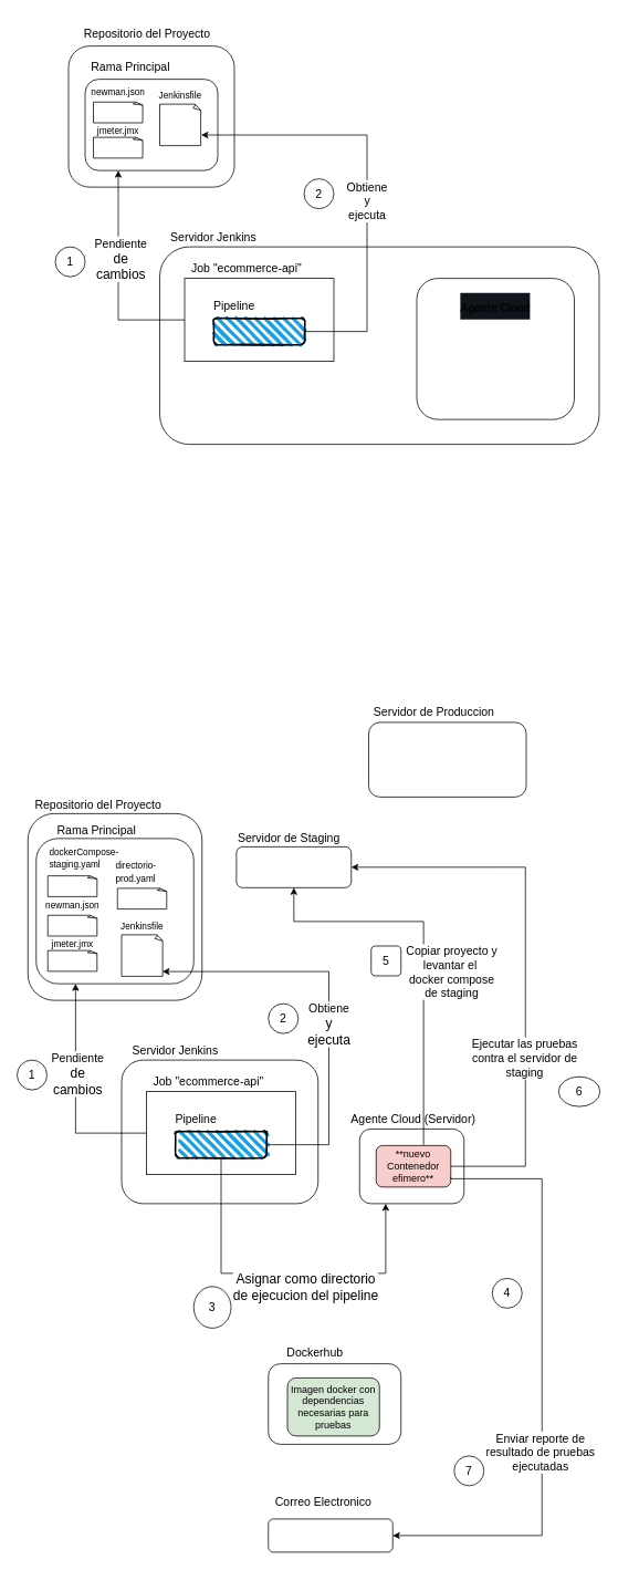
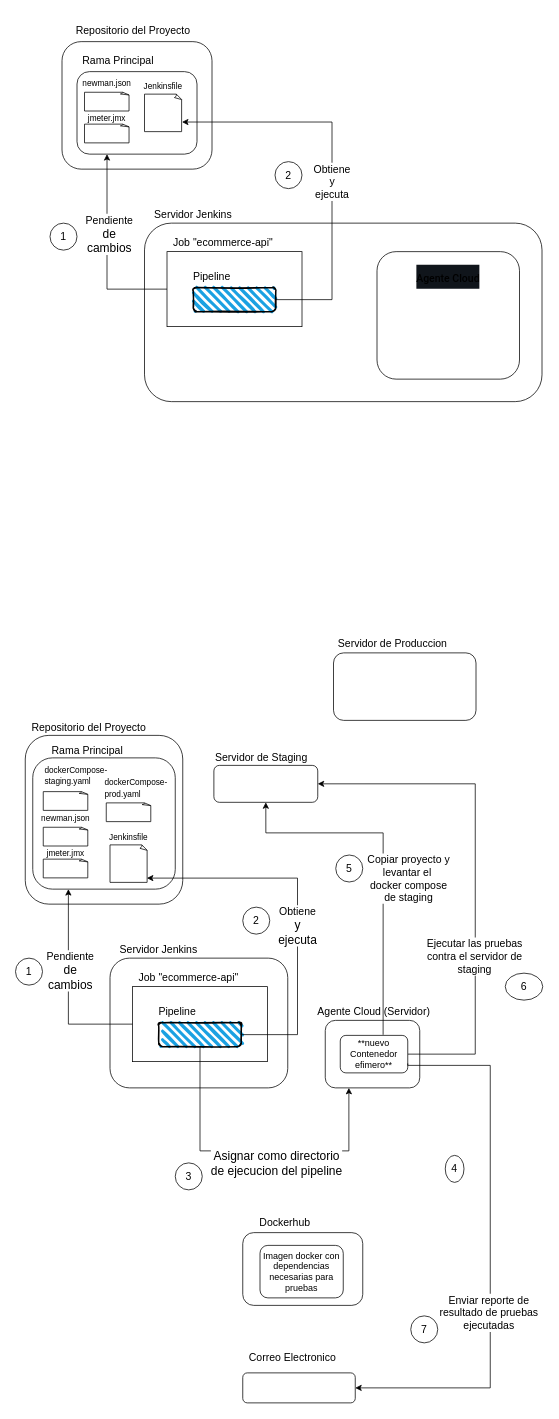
- <mxCell id="71" value="&lt;span style=&quot;font-size: 11px;&quot;&gt;directorio-prod.yaml&lt;/span&gt;" style="text;html=1;align=left;verticalAlign=middle;whiteSpace=wrap;rounded=0;" vertex="1" parent="1"><mxGeometry x="137" y="1045" width="86" height="10" as="geometry" /></mxCell>
+ <mxCell id="71" value="&lt;span style=&quot;font-size: 11px;&quot;&gt;dockerCompose-prod.yaml&lt;/span&gt;" style="text;html=1;align=left;verticalAlign=middle;whiteSpace=wrap;rounded=0;" vertex="1" parent="1"><mxGeometry x="137" y="1045" width="86" height="10" as="geometry" /></mxCell>
- <mxCell id="72" value="&lt;font style=&quot;font-size: 14px;&quot;&gt;5&lt;/font&gt;" style="whiteSpace=wrap;html=1;aspect=fixed;fillColor=light-dark(#FFFFFF,#000033);rounded=1;" vertex="1" parent="1"><mxGeometry x="447" y="1139.5" width="36" height="36" as="geometry" /></mxCell>
+ <mxCell id="72" value="&lt;font style=&quot;font-size: 14px;&quot;&gt;5&lt;/font&gt;" style="ellipse;whiteSpace=wrap;html=1;aspect=fixed;fillColor=light-dark(#FFFFFF,#000033);" vertex="1" parent="1"><mxGeometry x="447" y="1139.5" width="36" height="36" as="geometry" /></mxCell>
- <mxCell id="64" value="**nuevo Contenedor efimero**" style="rounded=1;whiteSpace=wrap;html=1;fillColor=#f8cecc;" vertex="1" parent="1"><mxGeometry x="453" y="1380" width="90" height="50" as="geometry" /></mxCell>
+ <mxCell id="64" value="**nuevo Contenedor efimero**" style="rounded=1;whiteSpace=wrap;html=1;" vertex="1" parent="1"><mxGeometry x="453" y="1380" width="90" height="50" as="geometry" /></mxCell>
- <mxCell id="67" value="&lt;font style=&quot;font-size: 14px;&quot;&gt;4&lt;/font&gt;" style="ellipse;whiteSpace=wrap;html=1;aspect=fixed;fillColor=light-dark(#FFFFFF,#000033);" vertex="1" parent="1"><mxGeometry x="593" y="1540" width="36" height="36" as="geometry" /></mxCell>
+ <mxCell id="67" value="&lt;font style=&quot;font-size: 14px;&quot;&gt;4&lt;/font&gt;" style="ellipse;whiteSpace=wrap;html=1;aspect=fixed;fillColor=light-dark(#FFFFFF,#000033);" vertex="1" parent="1"><mxGeometry x="593" y="1540" width="25" height="36" as="geometry" /></mxCell>
- <mxCell id="57" value="&lt;font style=&quot;font-size: 14px;&quot;&gt;3&lt;/font&gt;" style="ellipse;whiteSpace=wrap;html=1;aspect=fixed;fillColor=light-dark(#FFFFFF,#000033);" vertex="1" parent="1"><mxGeometry x="233" y="1550" width="45" height="50" as="geometry" /></mxCell>
+ <mxCell id="57" value="&lt;font style=&quot;font-size: 14px;&quot;&gt;3&lt;/font&gt;" style="ellipse;whiteSpace=wrap;html=1;aspect=fixed;fillColor=light-dark(#FFFFFF,#000033);" vertex="1" parent="1"><mxGeometry x="233" y="1550" width="36" height="36" as="geometry" /></mxCell>
- <mxCell id="66" value="Imagen docker con dependencias necesarias para pruebas" style="rounded=1;whiteSpace=wrap;html=1;fillColor=#d5e8d4;" vertex="1" parent="1"><mxGeometry x="346" y="1660" width="111" height="70" as="geometry" /></mxCell>
+ <mxCell id="66" value="Imagen docker con dependencias necesarias para pruebas" style="rounded=1;whiteSpace=wrap;html=1;" vertex="1" parent="1"><mxGeometry x="346" y="1660" width="111" height="70" as="geometry" /></mxCell>
